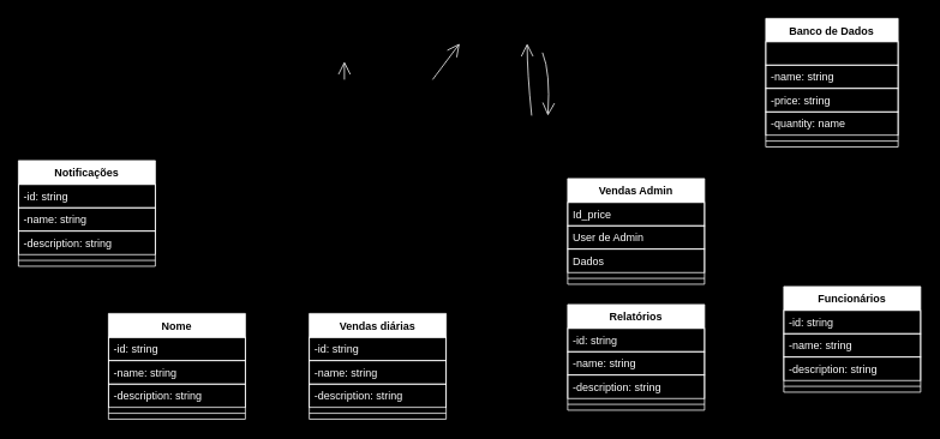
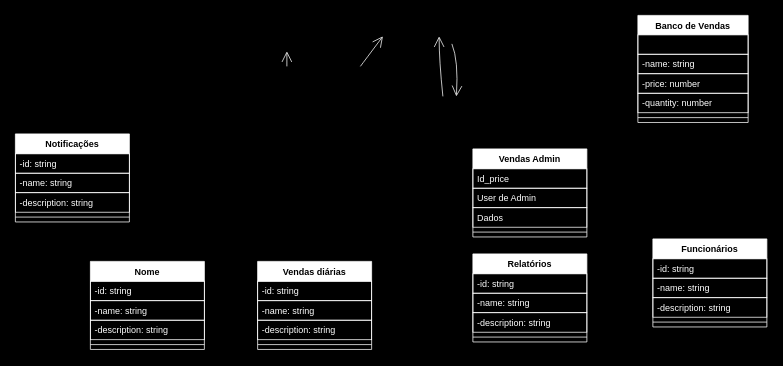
- <mxCell id="2" value="Banco de Dados" style="swimlane;fontStyle=1;align=center;verticalAlign=top;childLayout=stackLayout;horizontal=1;startSize=25.818;horizontalStack=0;resizeParent=1;resizeParentMax=0;resizeLast=0;collapsible=0;marginBottom=0;fontColor=#000000;strokeColor=#FFFFFF;" parent="1" vertex="1"><mxGeometry x="850" y="20" width="147" height="142.818" as="geometry" /></mxCell>
+ <mxCell id="2" value="Banco de Vendas" style="swimlane;fontStyle=1;align=center;verticalAlign=top;childLayout=stackLayout;horizontal=1;startSize=25.818;horizontalStack=0;resizeParent=1;resizeParentMax=0;resizeLast=0;collapsible=0;marginBottom=0;fontColor=#000000;strokeColor=#FFFFFF;" parent="1" vertex="1"><mxGeometry x="850" y="20" width="147" height="142.818" as="geometry" /></mxCell>
- <mxCell id="5" value="-price: string" style="text;strokeColor=#FFFFFF;fillColor=none;align=left;verticalAlign=top;spacingLeft=4;spacingRight=4;overflow=hidden;rotatable=0;points=[[0,0.5],[1,0.5]];portConstraint=eastwest;fontColor=#FFFFFF;" parent="2" vertex="1"><mxGeometry y="77.818" width="147" height="26" as="geometry" /></mxCell>
+ <mxCell id="5" value="-price: number" style="text;strokeColor=#FFFFFF;fillColor=none;align=left;verticalAlign=top;spacingLeft=4;spacingRight=4;overflow=hidden;rotatable=0;points=[[0,0.5],[1,0.5]];portConstraint=eastwest;fontColor=#FFFFFF;" parent="2" vertex="1"><mxGeometry y="77.818" width="147" height="26" as="geometry" /></mxCell>
- <mxCell id="6" value="-quantity: name" style="text;strokeColor=#FFFFFF;fillColor=none;align=left;verticalAlign=top;spacingLeft=4;spacingRight=4;overflow=hidden;rotatable=0;points=[[0,0.5],[1,0.5]];portConstraint=eastwest;fontColor=#FFFFFF;" parent="2" vertex="1"><mxGeometry y="103.818" width="147" height="26" as="geometry" /></mxCell>
+ <mxCell id="6" value="-quantity: number" style="text;strokeColor=#FFFFFF;fillColor=none;align=left;verticalAlign=top;spacingLeft=4;spacingRight=4;overflow=hidden;rotatable=0;points=[[0,0.5],[1,0.5]];portConstraint=eastwest;fontColor=#FFFFFF;" parent="2" vertex="1"><mxGeometry y="103.818" width="147" height="26" as="geometry" /></mxCell>
